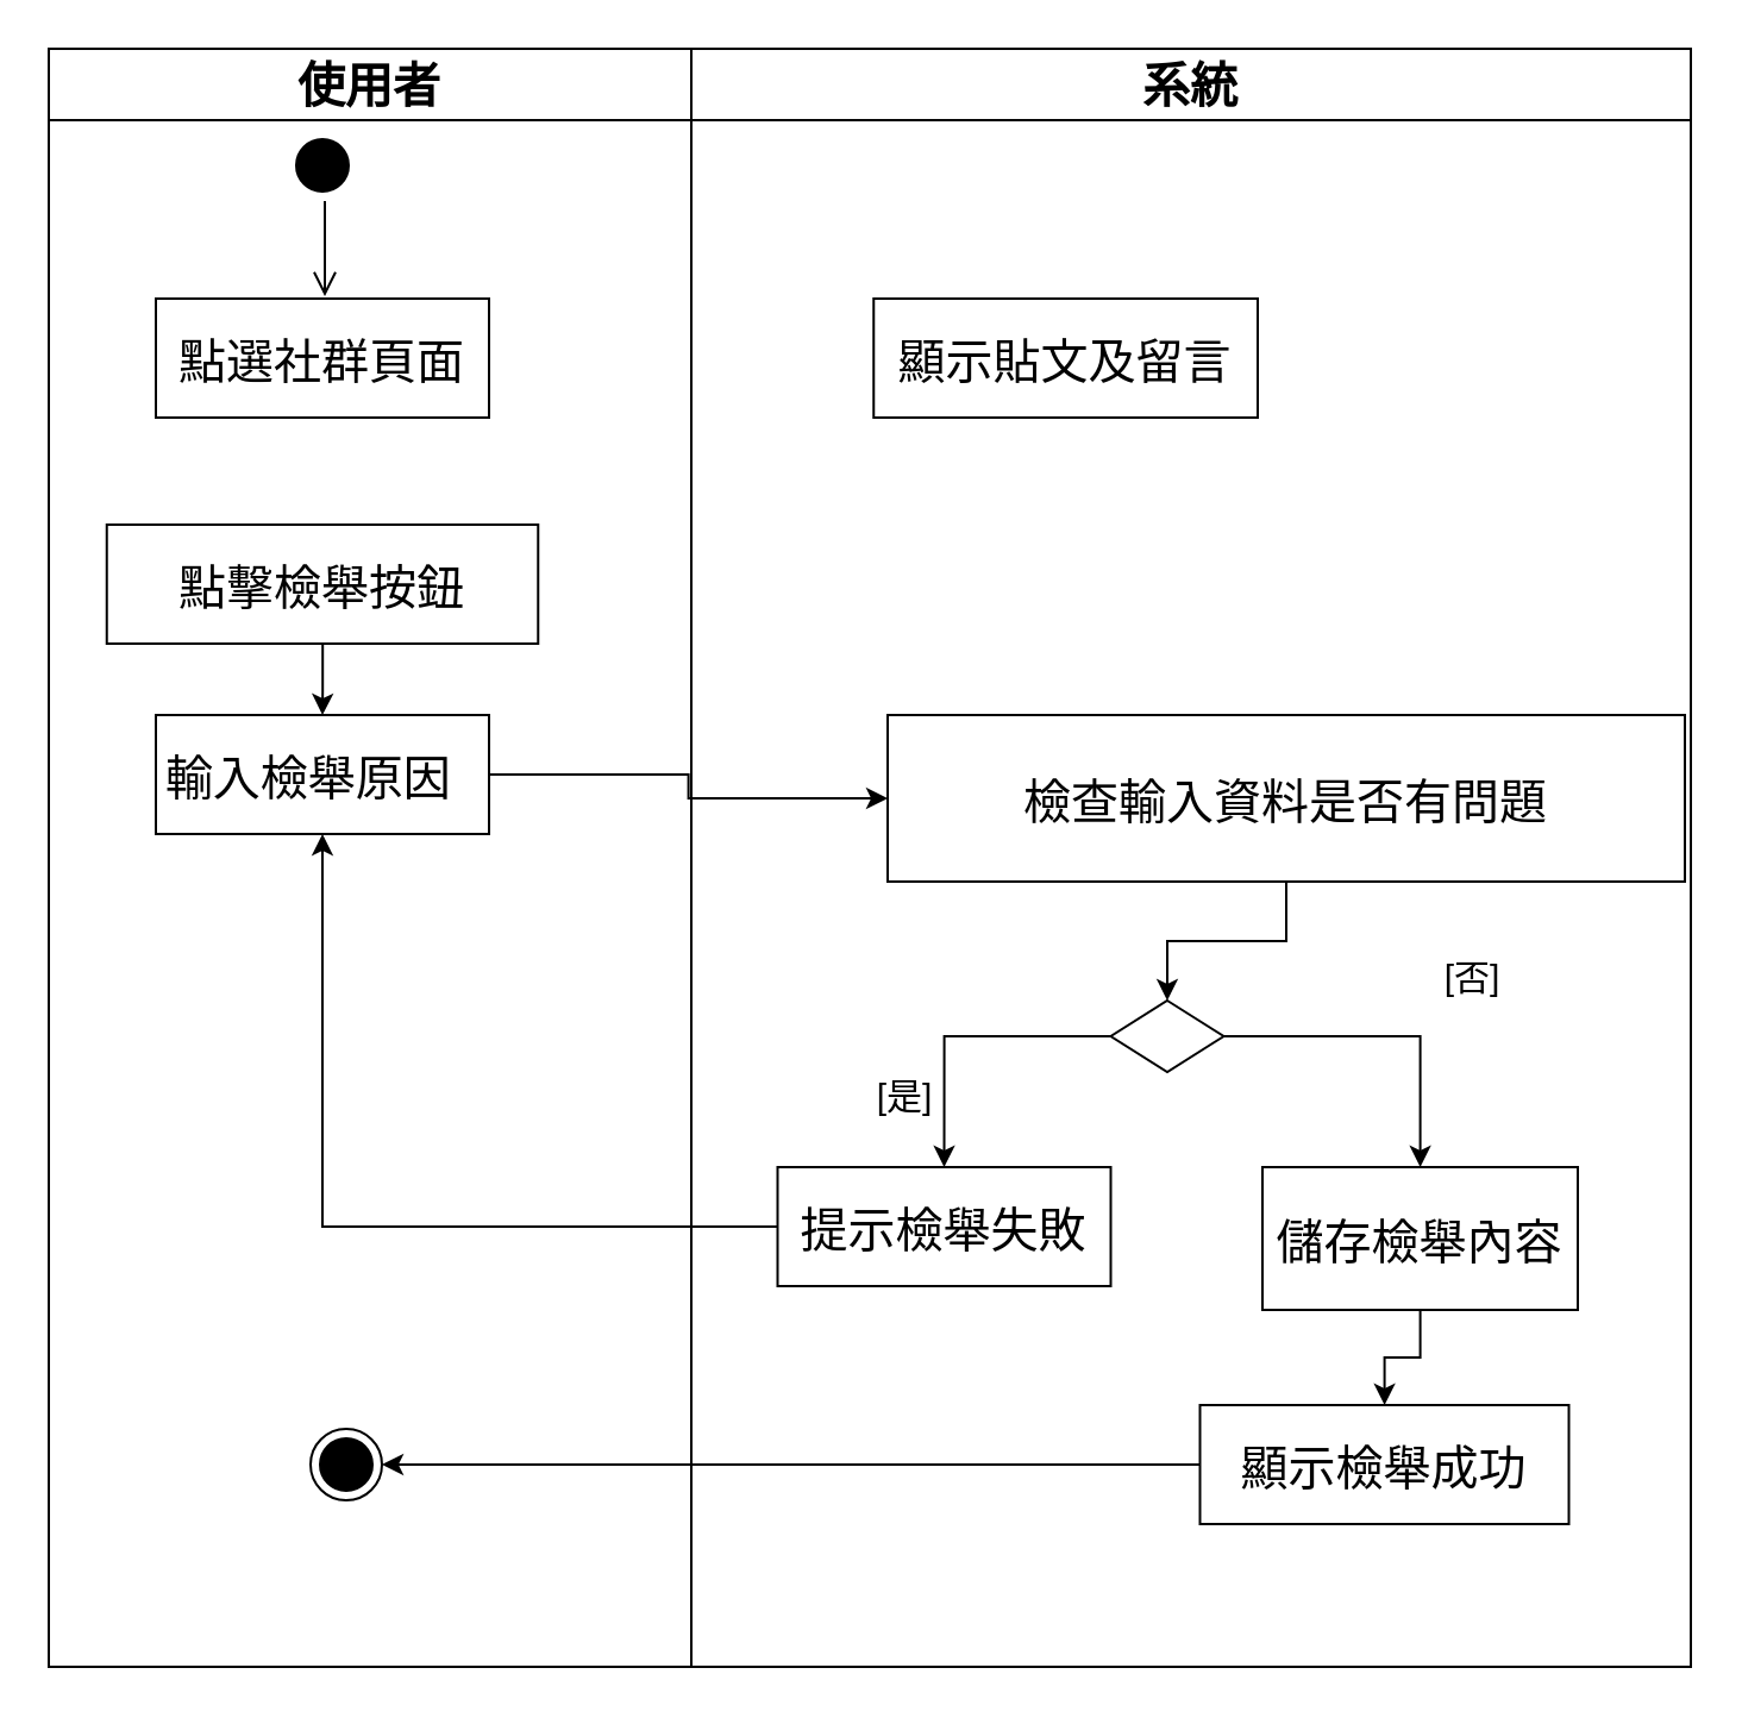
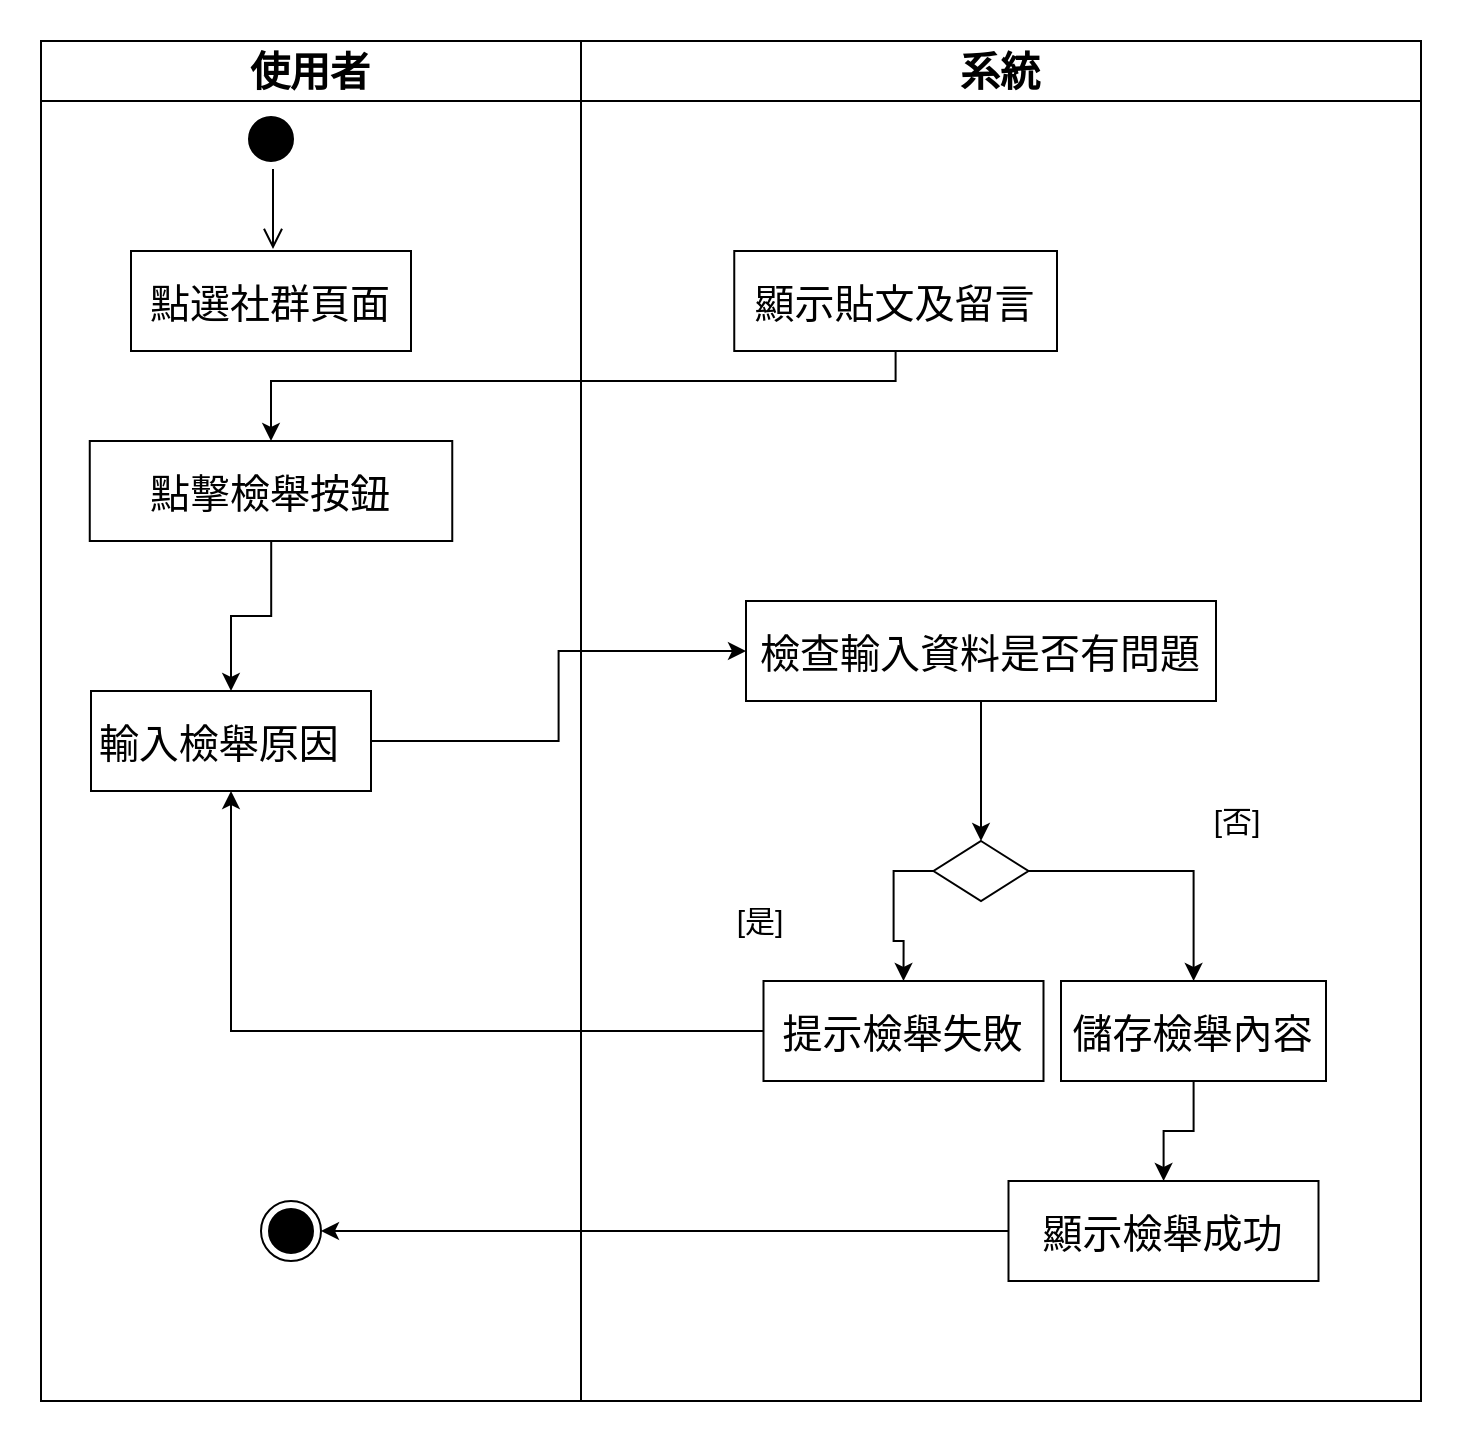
+ <mxCell id="24" style="edgeStyle=orthogonalEdgeStyle;rounded=0;orthogonalLoop=1;jettySize=auto;html=1;entryX=0.5;entryY=0;entryDx=0;entryDy=0;" parent="1" source="17" target="9" edge="1"><mxGeometry relative="1" as="geometry"><Array as="points"><mxPoint x="448" y="190" /><mxPoint x="135" y="190" /></Array></mxGeometry></mxCell>
- <mxCell id="10" value="輸入檢舉原因  " style="fontSize=20;" parent="5" vertex="1"><mxGeometry x="45" y="280" width="140" height="50" as="geometry" /></mxCell>
+ <mxCell id="10" value="輸入檢舉原因  " style="fontSize=20;" parent="5" vertex="1"><mxGeometry x="25" y="325" width="140" height="50" as="geometry" /></mxCell>
- <mxCell id="19" value="檢查輸入資料是否有問題" style="fontSize=20;" parent="11" vertex="1"><mxGeometry x="82.5" y="280" width="335" height="70" as="geometry" /></mxCell>
+ <mxCell id="19" value="檢查輸入資料是否有問題" style="fontSize=20;" parent="11" vertex="1"><mxGeometry x="82.5" y="280" width="235" height="50" as="geometry" /></mxCell>
- <mxCell id="20" value="提示檢舉失敗" style="fontSize=20;" parent="11" vertex="1"><mxGeometry x="36.25" y="470" width="140" height="50" as="geometry" /></mxCell>
+ <mxCell id="20" value="提示檢舉失敗" style="fontSize=20;" parent="11" vertex="1"><mxGeometry x="91.25" y="470" width="140" height="50" as="geometry" /></mxCell>
- <mxCell id="22" value="儲存檢舉內容" style="fontSize=20;" parent="11" vertex="1"><mxGeometry x="240" y="470" width="132.5" height="60" as="geometry" /></mxCell>
+ <mxCell id="22" value="儲存檢舉內容" style="fontSize=20;" parent="11" vertex="1"><mxGeometry x="240" y="470" width="132.5" height="50" as="geometry" /></mxCell>
